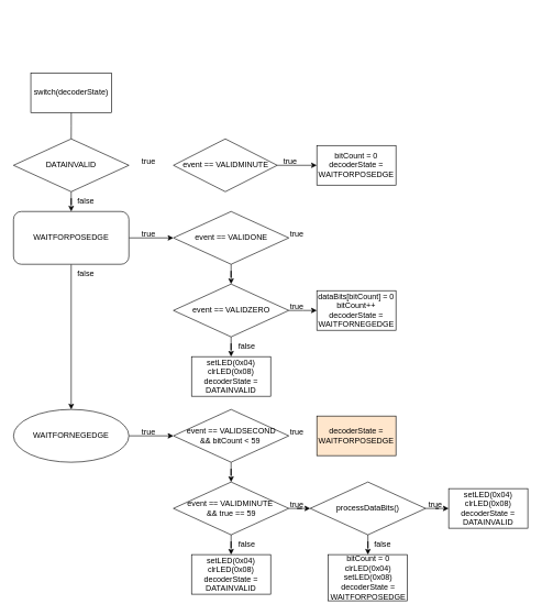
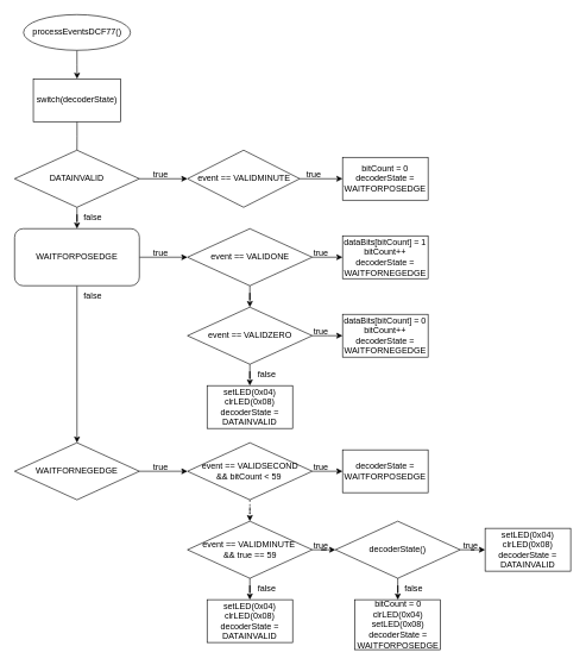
+ <mxCell id="3" value="processEventsDCF77()" style="ellipse;whiteSpace=wrap;html=1;" vertex="1" parent="1"><mxGeometry x="32.5" y="20" width="150" height="50" as="geometry" /></mxCell>
+ <mxCell id="2" value="" style="edgeStyle=orthogonalEdgeStyle;rounded=0;orthogonalLoop=1;jettySize=auto;html=1;" edge="1" parent="1" source="3" target="5"><mxGeometry relative="1" as="geometry" /></mxCell>
+ <mxCell id="7" value="" style="edgeStyle=orthogonalEdgeStyle;rounded=0;orthogonalLoop=1;jettySize=auto;html=1;" edge="1" parent="1" source="8" target="15"><mxGeometry relative="1" as="geometry" /></mxCell>
+ <mxCell id="22" value="" style="edgeStyle=orthogonalEdgeStyle;rounded=0;orthogonalLoop=1;jettySize=auto;html=1;" edge="1" parent="1" source="23" target="27"><mxGeometry relative="1" as="geometry" /></mxCell>
+ <mxCell id="27" value="dataBits[bitCount] = 1&lt;br&gt;bitCount++&lt;br&gt;decoderState = WAITFORNEGEDGE" style="whiteSpace=wrap;html=1;" vertex="1" parent="1"><mxGeometry x="480" y="330" width="120" height="60" as="geometry" /></mxCell>
- <mxCell id="13" value="WAITFORNEGEDGE" style="ellipse;whiteSpace=wrap;html=1;" vertex="1" parent="1"><mxGeometry x="20" y="620" width="175" height="80" as="geometry" /></mxCell>
+ <mxCell id="13" value="WAITFORNEGEDGE" style="rhombus;whiteSpace=wrap;html=1;" vertex="1" parent="1"><mxGeometry x="20" y="620" width="175" height="80" as="geometry" /></mxCell>
+ <mxCell id="35" value="" style="edgeStyle=orthogonalEdgeStyle;rounded=0;orthogonalLoop=1;jettySize=auto;html=1;" edge="1" parent="1" source="36" target="40"><mxGeometry relative="1" as="geometry" /></mxCell>
- <mxCell id="40" value="decoderState = WAITFORPOSEDGE" style="whiteSpace=wrap;html=1;fillColor=#ffe6cc;" vertex="1" parent="1"><mxGeometry x="480" y="630" width="120" height="60" as="geometry" /></mxCell>
+ <mxCell id="40" value="decoderState = WAITFORPOSEDGE" style="whiteSpace=wrap;html=1;" vertex="1" parent="1"><mxGeometry x="480" y="630" width="120" height="60" as="geometry" /></mxCell>
- <mxCell id="34" value="" style="edgeStyle=orthogonalEdgeStyle;rounded=0;orthogonalLoop=1;jettySize=auto;html=1;" edge="1" parent="1" source="36" target="39"><mxGeometry relative="1" as="geometry" /></mxCell>
+ <mxCell id="34" value="" style="edgeStyle=orthogonalEdgeStyle;rounded=0;orthogonalLoop=1;jettySize=auto;html=1;dashed=1;" edge="1" parent="1" source="36" target="39"><mxGeometry relative="1" as="geometry" /></mxCell>
- <mxCell id="47" value="processDataBits()" style="rhombus;whiteSpace=wrap;html=1;" vertex="1" parent="1"><mxGeometry x="470" y="730" width="175" height="80" as="geometry" /></mxCell>
+ <mxCell id="47" value="decoderState()" style="rhombus;whiteSpace=wrap;html=1;" vertex="1" parent="1"><mxGeometry x="470" y="730" width="175" height="80" as="geometry" /></mxCell>
